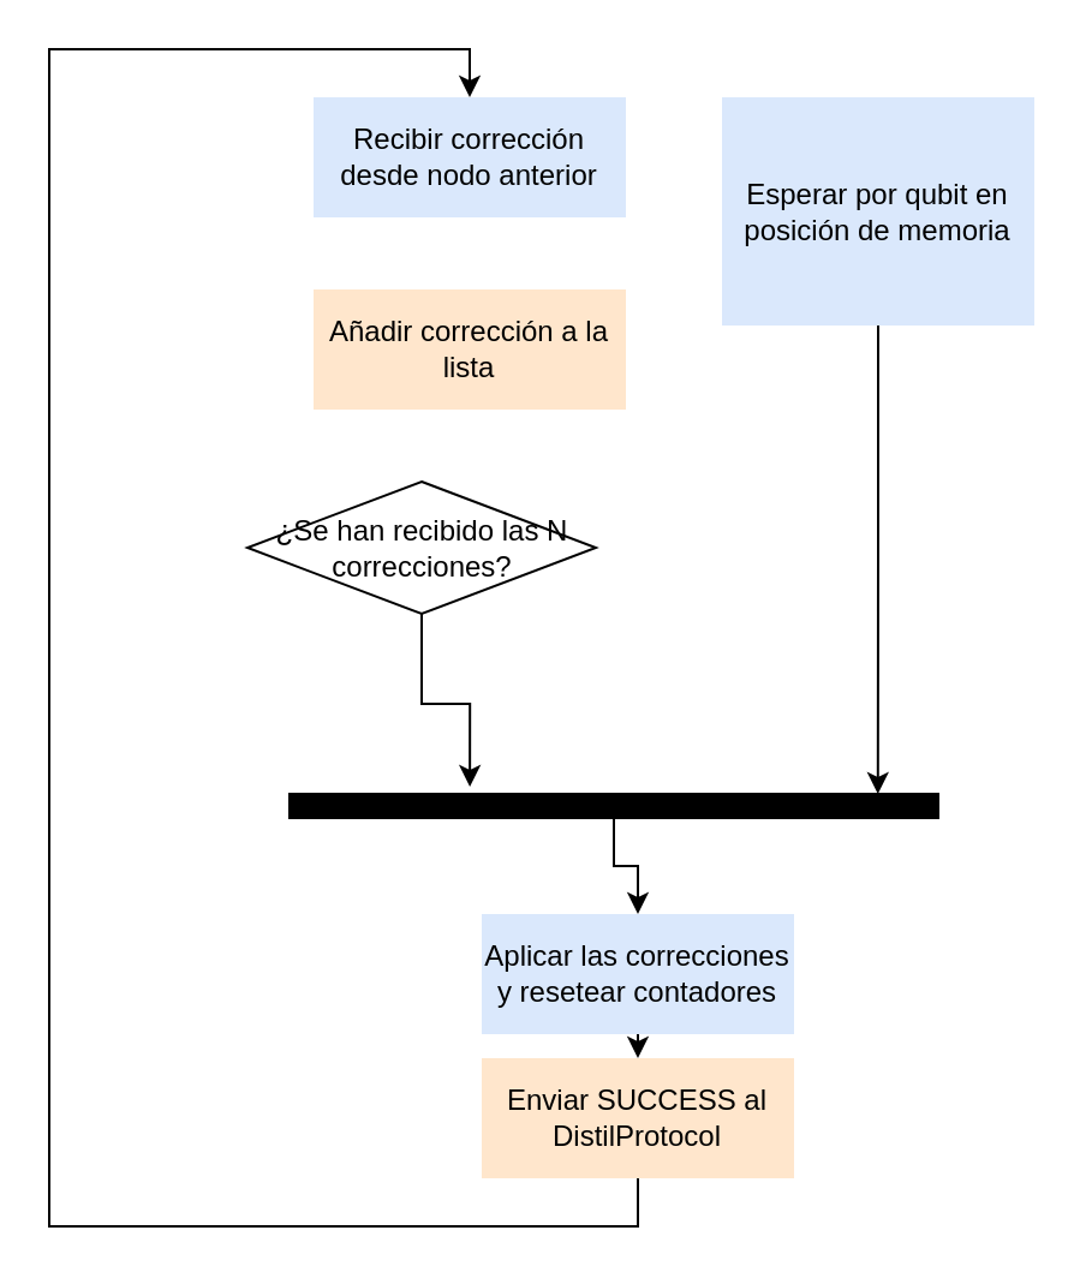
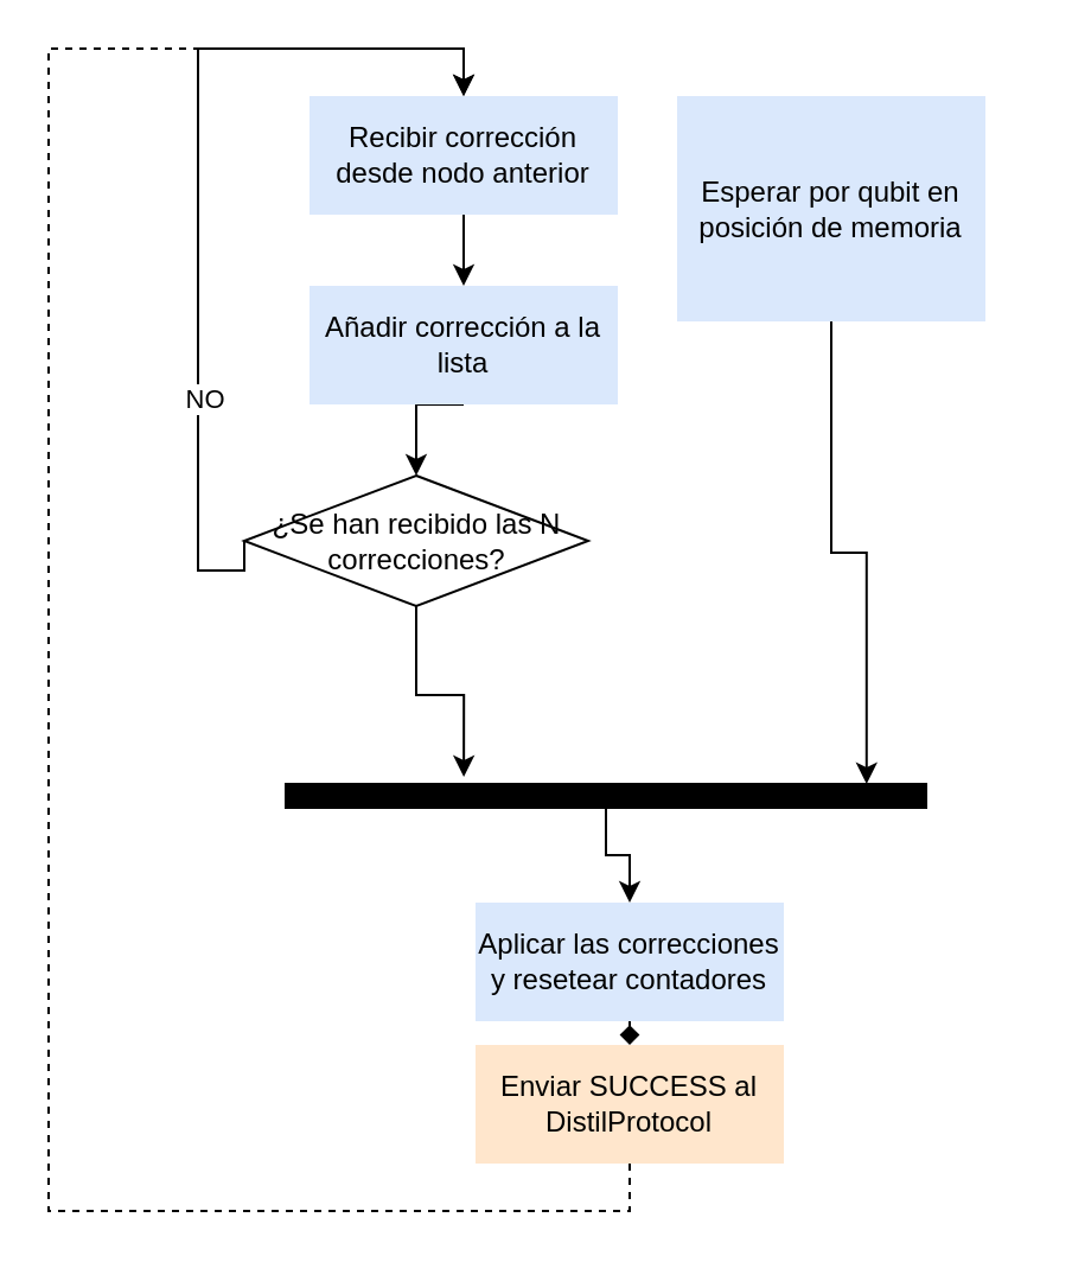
- <mxCell id="15" value="Esperar por qubit en posición de memoria" style="rounded=0;whiteSpace=wrap;html=1;fillColor=#dae8fc;strokeColor=none;" parent="1" vertex="1"><mxGeometry x="300" y="40" width="130" height="95" as="geometry" /></mxCell>
+ <mxCell id="15" value="Esperar por qubit en posición de memoria" style="rounded=0;whiteSpace=wrap;html=1;fillColor=#dae8fc;strokeColor=none;" parent="1" vertex="1"><mxGeometry x="285" y="40" width="130" height="95" as="geometry" /></mxCell>
+ <mxCell id="2" style="edgeStyle=orthogonalEdgeStyle;rounded=0;orthogonalLoop=1;jettySize=auto;html=1;exitX=0.5;exitY=1;exitDx=0;exitDy=0;entryX=0.5;entryY=0;entryDx=0;entryDy=0;" parent="1" source="3" target="5" edge="1"><mxGeometry relative="1" as="geometry" /></mxCell>
- <mxCell id="5" value="Añadir corrección a la lista" style="rounded=0;whiteSpace=wrap;html=1;fillColor=#ffe6cc;strokeColor=none;" parent="1" vertex="1"><mxGeometry x="130" y="120" width="130" height="50" as="geometry" /></mxCell>
+ <mxCell id="5" value="Añadir corrección a la lista" style="rounded=0;whiteSpace=wrap;html=1;fillColor=#dae8fc;strokeColor=none;" parent="1" vertex="1"><mxGeometry x="130" y="120" width="130" height="50" as="geometry" /></mxCell>
+ <mxCell id="6" style="edgeStyle=orthogonalEdgeStyle;rounded=0;orthogonalLoop=1;jettySize=auto;html=1;exitX=0;exitY=0.5;exitDx=0;exitDy=0;entryX=0.5;entryY=0;entryDx=0;entryDy=0;" parent="1" source="8" target="3" edge="1"><mxGeometry relative="1" as="geometry"><Array as="points"><mxPoint x="83" y="240" /><mxPoint x="83" y="20" /><mxPoint x="195" y="20" /></Array></mxGeometry></mxCell>
+ <mxCell id="7" value="NO" style="edgeLabel;html=1;align=center;verticalAlign=middle;resizable=0;points=[];" parent="6" vertex="1" connectable="0"><mxGeometry x="-0.454" y="-2" relative="1" as="geometry"><mxPoint as="offset" /></mxGeometry></mxCell>
+ <mxCell id="4" style="edgeStyle=orthogonalEdgeStyle;rounded=0;orthogonalLoop=1;jettySize=auto;html=1;exitX=0.5;exitY=1;exitDx=0;exitDy=0;entryX=0.5;entryY=0;entryDx=0;entryDy=0;" parent="1" source="5" target="8" edge="1"><mxGeometry relative="1" as="geometry" /></mxCell>
- <mxCell id="11" style="edgeStyle=orthogonalEdgeStyle;rounded=0;orthogonalLoop=1;jettySize=auto;html=1;exitX=0.5;exitY=1;exitDx=0;exitDy=0;entryX=0.5;entryY=0;entryDx=0;entryDy=0;" parent="1" source="12" target="3" edge="1"><mxGeometry relative="1" as="geometry"><Array as="points"><mxPoint x="265" y="510" /><mxPoint x="20" y="510" /><mxPoint x="20" y="20" /><mxPoint x="195" y="20" /></Array></mxGeometry></mxCell>
+ <mxCell id="11" style="edgeStyle=orthogonalEdgeStyle;rounded=0;orthogonalLoop=1;jettySize=auto;html=1;exitX=0.5;exitY=1;exitDx=0;exitDy=0;entryX=0.5;entryY=0;entryDx=0;entryDy=0;dashed=1;" parent="1" source="12" target="3" edge="1"><mxGeometry relative="1" as="geometry"><Array as="points"><mxPoint x="265" y="510" /><mxPoint x="20" y="510" /><mxPoint x="20" y="20" /><mxPoint x="195" y="20" /></Array></mxGeometry></mxCell>
- <mxCell id="9" style="edgeStyle=orthogonalEdgeStyle;rounded=0;orthogonalLoop=1;jettySize=auto;html=1;exitX=0.5;exitY=1;exitDx=0;exitDy=0;entryX=0.5;entryY=0;entryDx=0;entryDy=0;" parent="1" source="10" target="12" edge="1"><mxGeometry relative="1" as="geometry" /></mxCell>
+ <mxCell id="9" style="edgeStyle=orthogonalEdgeStyle;rounded=0;orthogonalLoop=1;jettySize=auto;html=1;exitX=0.5;exitY=1;exitDx=0;exitDy=0;entryX=0.5;entryY=0;entryDx=0;entryDy=0;endArrow=diamond;" parent="1" source="10" target="12" edge="1"><mxGeometry relative="1" as="geometry" /></mxCell>
